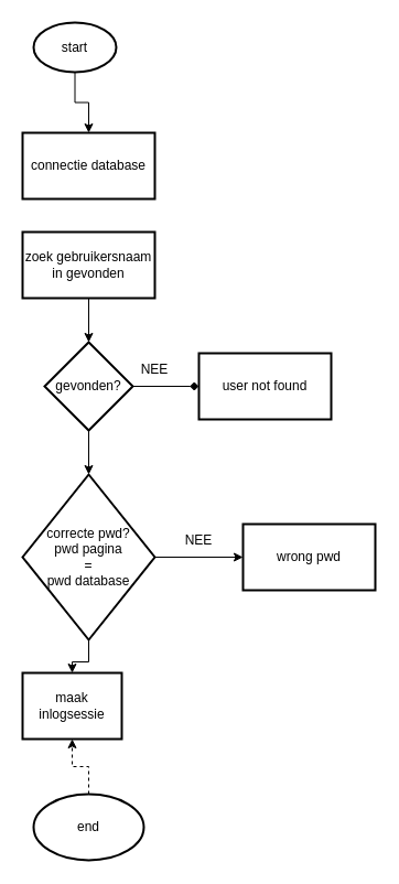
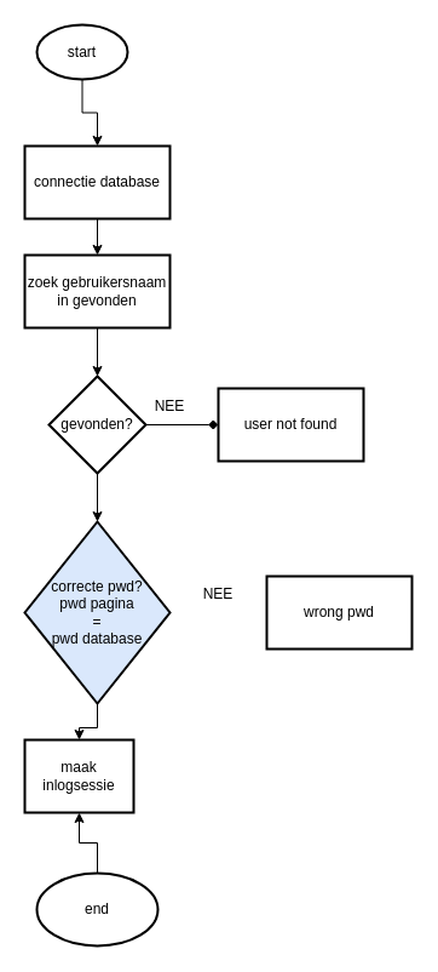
+ <mxCell id="4" value="" style="edgeStyle=orthogonalEdgeStyle;rounded=0;orthogonalLoop=1;jettySize=auto;html=1;" edge="1" parent="1" source="5" target="7"><mxGeometry relative="1" as="geometry" /></mxCell>
- <mxCell id="15" value="correcte pwd?&lt;div&gt;pwd pagina&lt;/div&gt;&lt;div&gt;=&lt;/div&gt;&lt;div&gt;pwd database&lt;/div&gt;" style="rhombus;whiteSpace=wrap;html=1;strokeWidth=2;" vertex="1" parent="1"><mxGeometry x="20" y="430" width="120" height="150" as="geometry" /></mxCell>
+ <mxCell id="15" value="correcte pwd?&lt;div&gt;pwd pagina&lt;/div&gt;&lt;div&gt;=&lt;/div&gt;&lt;div&gt;pwd database&lt;/div&gt;" style="rhombus;whiteSpace=wrap;html=1;strokeWidth=2;fillColor=#dae8fc;" vertex="1" parent="1"><mxGeometry x="20" y="430" width="120" height="150" as="geometry" /></mxCell>
- <mxCell id="13" value="" style="edgeStyle=orthogonalEdgeStyle;rounded=0;orthogonalLoop=1;jettySize=auto;html=1;" edge="1" parent="1" source="15" target="16"><mxGeometry relative="1" as="geometry" /></mxCell>
- <mxCell id="19" value="" style="edgeStyle=orthogonalEdgeStyle;rounded=0;orthogonalLoop=1;jettySize=auto;html=1;dashed=1;" edge="1" parent="1" source="20" target="18"><mxGeometry relative="1" as="geometry" /></mxCell>
+ <mxCell id="19" value="" style="edgeStyle=orthogonalEdgeStyle;rounded=0;orthogonalLoop=1;jettySize=auto;html=1;" edge="1" parent="1" source="20" target="18"><mxGeometry relative="1" as="geometry" /></mxCell>
